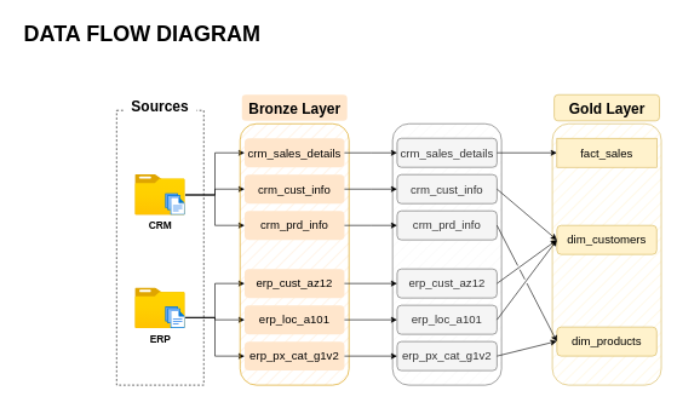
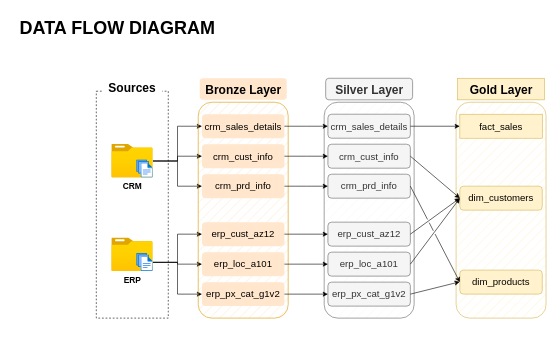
+ <mxCell id="32" value="&lt;b&gt;&lt;font style=&quot;font-size: 20px;&quot;&gt;Silver Layer&lt;/font&gt;&lt;/b&gt;" style="rounded=1;whiteSpace=wrap;html=1;fillColor=#f5f5f5;strokeColor=#666666;fontColor=#333333;" vertex="1" parent="30"><mxGeometry x="2.5" width="145" height="36" as="geometry" /></mxCell>
- <mxCell id="47" value="&lt;b&gt;&lt;font style=&quot;font-size: 20px;&quot;&gt;Gold Layer&lt;/font&gt;&lt;/b&gt;" style="rounded=1;whiteSpace=wrap;html=1;fillColor=#fff2cc;strokeColor=#d6b656;container=0;" vertex="1" parent="3"><mxGeometry x="602.5" width="145" height="36" as="geometry" /></mxCell>
+ <mxCell id="47" value="&lt;b&gt;&lt;font style=&quot;font-size: 20px;&quot;&gt;Gold Layer&lt;/font&gt;&lt;/b&gt;" style="whiteSpace=wrap;html=1;fillColor=#fff2cc;strokeColor=#d6b656;container=0;rounded=0;" vertex="1" parent="3"><mxGeometry x="602.5" width="145" height="36" as="geometry" /></mxCell>
